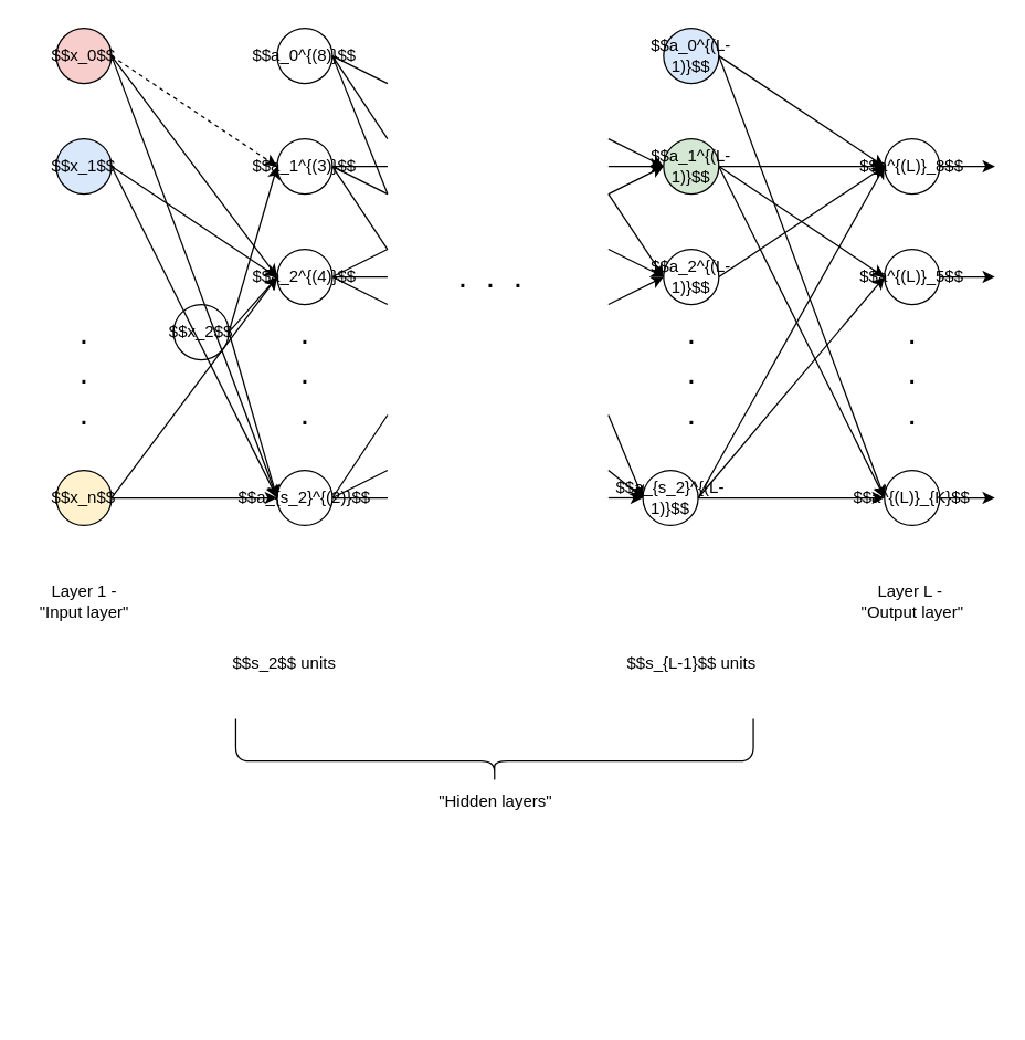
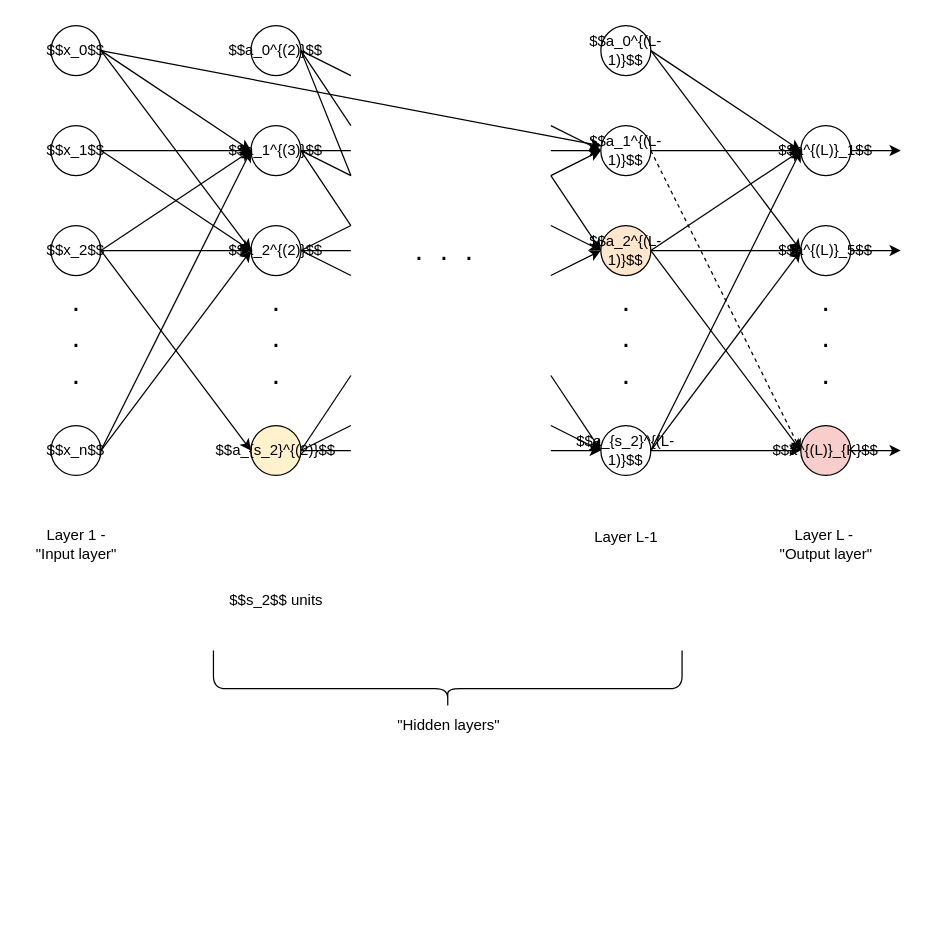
- <mxCell id="2" value="$$x_0$$" style="ellipse;whiteSpace=wrap;html=1;aspect=fixed;fillColor=#f8cecc;" vertex="1" parent="1"><mxGeometry x="40" y="20" width="40" height="40" as="geometry" /></mxCell>
+ <mxCell id="2" value="$$x_0$$" style="ellipse;whiteSpace=wrap;html=1;aspect=fixed;" vertex="1" parent="1"><mxGeometry x="40" y="20" width="40" height="40" as="geometry" /></mxCell>
- <mxCell id="6" value="&lt;span&gt;$$a_0^{(8)}$$&lt;/span&gt;" style="ellipse;whiteSpace=wrap;html=1;aspect=fixed;" vertex="1" parent="1"><mxGeometry x="200" y="20" width="40" height="40" as="geometry" /></mxCell>
+ <mxCell id="6" value="&lt;span&gt;$$a_0^{(2)}$$&lt;/span&gt;" style="ellipse;whiteSpace=wrap;html=1;aspect=fixed;" vertex="1" parent="1"><mxGeometry x="200" y="20" width="40" height="40" as="geometry" /></mxCell>
- <mxCell id="41" value="&lt;span&gt;$$a_0^{(L-1)}$$&lt;/span&gt;" style="ellipse;whiteSpace=wrap;html=1;aspect=fixed;fillColor=#dae8fc;" vertex="1" parent="1"><mxGeometry x="480" y="20" width="40" height="40" as="geometry" /></mxCell>
+ <mxCell id="41" value="&lt;span&gt;$$a_0^{(L-1)}$$&lt;/span&gt;" style="ellipse;whiteSpace=wrap;html=1;aspect=fixed;" vertex="1" parent="1"><mxGeometry x="480" y="20" width="40" height="40" as="geometry" /></mxCell>
- <mxCell id="12" value="" style="endArrow=classic;html=1;exitX=1;exitY=0.5;exitDx=0;exitDy=0;entryX=0;entryY=0.5;entryDx=0;entryDy=0;dashed=1;" edge="1" parent="1" source="2" target="7"><mxGeometry width="50" height="50" relative="1" as="geometry"><mxPoint x="360" y="250" as="sourcePoint" /><mxPoint x="410" y="200" as="targetPoint" /></mxGeometry></mxCell>
+ <mxCell id="12" value="" style="endArrow=classic;html=1;exitX=1;exitY=0.5;exitDx=0;exitDy=0;entryX=0;entryY=0.5;entryDx=0;entryDy=0;" edge="1" parent="1" source="2" target="7"><mxGeometry width="50" height="50" relative="1" as="geometry"><mxPoint x="360" y="250" as="sourcePoint" /><mxPoint x="410" y="200" as="targetPoint" /></mxGeometry></mxCell>
- <mxCell id="71" value="" style="endArrow=classic;html=1;exitX=1;exitY=0.5;exitDx=0;exitDy=0;entryX=0;entryY=0.5;entryDx=0;entryDy=0;" edge="1" parent="1" source="41" target="59"><mxGeometry width="50" height="50" relative="1" as="geometry"><mxPoint x="570" y="170" as="sourcePoint" /><mxPoint x="690" y="170" as="targetPoint" /></mxGeometry></mxCell>
+ <mxCell id="68" value="" style="endArrow=classic;html=1;exitX=1;exitY=0.5;exitDx=0;exitDy=0;entryX=0;entryY=0.5;entryDx=0;entryDy=0;" edge="1" parent="1" source="41" target="57"><mxGeometry width="50" height="50" relative="1" as="geometry"><mxPoint x="540" y="140" as="sourcePoint" /><mxPoint x="660" y="140" as="targetPoint" /></mxGeometry></mxCell>
- <mxCell id="3" value="&lt;span&gt;$$x_1$$&lt;/span&gt;" style="ellipse;whiteSpace=wrap;html=1;aspect=fixed;fillColor=#dae8fc;" vertex="1" parent="1"><mxGeometry x="40" y="100" width="40" height="40" as="geometry" /></mxCell>
+ <mxCell id="3" value="&lt;span&gt;$$x_1$$&lt;/span&gt;" style="ellipse;whiteSpace=wrap;html=1;aspect=fixed;" vertex="1" parent="1"><mxGeometry x="40" y="100" width="40" height="40" as="geometry" /></mxCell>
+ <mxCell id="13" value="" style="endArrow=classic;html=1;exitX=1;exitY=0.5;exitDx=0;exitDy=0;entryX=0;entryY=0.5;entryDx=0;entryDy=0;" edge="1" parent="1" source="3" target="7"><mxGeometry width="50" height="50" relative="1" as="geometry"><mxPoint x="90" y="50" as="sourcePoint" /><mxPoint x="210" y="130" as="targetPoint" /></mxGeometry></mxCell>
- <mxCell id="42" value="&lt;span&gt;$$a_1^{(L-1)}$$&lt;/span&gt;" style="ellipse;whiteSpace=wrap;html=1;aspect=fixed;fillColor=#d5e8d4;" vertex="1" parent="1"><mxGeometry x="480" y="100" width="40" height="40" as="geometry" /></mxCell>
+ <mxCell id="42" value="&lt;span&gt;$$a_1^{(L-1)}$$&lt;/span&gt;" style="ellipse;whiteSpace=wrap;html=1;aspect=fixed;" vertex="1" parent="1"><mxGeometry x="480" y="100" width="40" height="40" as="geometry" /></mxCell>
- <mxCell id="11" value="$$a^{(L)}_8$$" style="ellipse;whiteSpace=wrap;html=1;aspect=fixed;" vertex="1" parent="1"><mxGeometry x="640" y="100" width="40" height="40" as="geometry" /></mxCell>
+ <mxCell id="11" value="$$a^{(L)}_1$$" style="ellipse;whiteSpace=wrap;html=1;aspect=fixed;" vertex="1" parent="1"><mxGeometry x="640" y="100" width="40" height="40" as="geometry" /></mxCell>
- <mxCell id="69" value="" style="endArrow=classic;html=1;exitX=1;exitY=0.5;exitDx=0;exitDy=0;entryX=0;entryY=0.5;entryDx=0;entryDy=0;" edge="1" parent="1" source="42" target="57"><mxGeometry width="50" height="50" relative="1" as="geometry"><mxPoint x="550" y="150" as="sourcePoint" /><mxPoint x="670" y="150" as="targetPoint" /></mxGeometry></mxCell>
- <mxCell id="72" value="" style="endArrow=classic;html=1;exitX=1;exitY=0.5;exitDx=0;exitDy=0;entryX=0;entryY=0.5;entryDx=0;entryDy=0;" edge="1" parent="1" source="42" target="59"><mxGeometry width="50" height="50" relative="1" as="geometry"><mxPoint x="580" y="180" as="sourcePoint" /><mxPoint x="700" y="180" as="targetPoint" /></mxGeometry></mxCell>
+ <mxCell id="72" value="" style="endArrow=classic;html=1;exitX=1;exitY=0.5;exitDx=0;exitDy=0;entryX=0;entryY=0.5;entryDx=0;entryDy=0;dashed=1;" edge="1" parent="1" source="42" target="59"><mxGeometry width="50" height="50" relative="1" as="geometry"><mxPoint x="580" y="180" as="sourcePoint" /><mxPoint x="700" y="180" as="targetPoint" /></mxGeometry></mxCell>
- <mxCell id="8" value="&lt;span&gt;$$a_2^{(4)}$$&lt;/span&gt;" style="ellipse;whiteSpace=wrap;html=1;aspect=fixed;" vertex="1" parent="1"><mxGeometry x="200" y="180" width="40" height="40" as="geometry" /></mxCell>
+ <mxCell id="8" value="&lt;span&gt;$$a_2^{(2)}$$&lt;/span&gt;" style="ellipse;whiteSpace=wrap;html=1;aspect=fixed;" vertex="1" parent="1"><mxGeometry x="200" y="180" width="40" height="40" as="geometry" /></mxCell>
- <mxCell id="43" value="&lt;span&gt;$$a_2^{(L-1)}$$&lt;/span&gt;" style="ellipse;whiteSpace=wrap;html=1;aspect=fixed;" vertex="1" parent="1"><mxGeometry x="480" y="180" width="40" height="40" as="geometry" /></mxCell>
+ <mxCell id="43" value="&lt;span&gt;$$a_2^{(L-1)}$$&lt;/span&gt;" style="ellipse;whiteSpace=wrap;html=1;aspect=fixed;fillColor=#ffe6cc;" vertex="1" parent="1"><mxGeometry x="480" y="180" width="40" height="40" as="geometry" /></mxCell>
+ <mxCell id="67" value="" style="endArrow=classic;html=1;exitX=1;exitY=0.5;exitDx=0;exitDy=0;entryX=0;entryY=0.5;entryDx=0;entryDy=0;" edge="1" parent="1" source="43" target="57"><mxGeometry width="50" height="50" relative="1" as="geometry"><mxPoint x="530" y="130" as="sourcePoint" /><mxPoint x="650" y="130" as="targetPoint" /></mxGeometry></mxCell>
- <mxCell id="21" value="" style="endArrow=classic;html=1;exitX=1;exitY=0.5;exitDx=0;exitDy=0;entryX=0;entryY=0.5;entryDx=0;entryDy=0;" edge="1" parent="1" source="3" target="9"><mxGeometry width="50" height="50" relative="1" as="geometry"><mxPoint x="170" y="130" as="sourcePoint" /><mxPoint x="290" y="210" as="targetPoint" /></mxGeometry></mxCell>
+ <mxCell id="15" value="" style="endArrow=classic;html=1;exitX=1;exitY=0.5;exitDx=0;exitDy=0;entryX=0;entryY=0.5;entryDx=0;entryDy=0;" edge="1" parent="1" source="5" target="7"><mxGeometry width="50" height="50" relative="1" as="geometry"><mxPoint x="110" y="70" as="sourcePoint" /><mxPoint x="230" y="150" as="targetPoint" /></mxGeometry></mxCell>
- <mxCell id="4" value="&lt;span&gt;$$x_2$$&lt;/span&gt;" style="ellipse;whiteSpace=wrap;html=1;aspect=fixed;" vertex="1" parent="1"><mxGeometry x="125" y="220" width="40" height="40" as="geometry" /></mxCell>
+ <mxCell id="4" value="&lt;span&gt;$$x_2$$&lt;/span&gt;" style="ellipse;whiteSpace=wrap;html=1;aspect=fixed;" vertex="1" parent="1"><mxGeometry x="40" y="180" width="40" height="40" as="geometry" /></mxCell>
- <mxCell id="17" value="" style="endArrow=classic;html=1;exitX=1;exitY=0.5;exitDx=0;exitDy=0;entryX=0;entryY=0.5;entryDx=0;entryDy=0;" edge="1" parent="1" source="2" target="9"><mxGeometry width="50" height="50" relative="1" as="geometry"><mxPoint x="130" y="90" as="sourcePoint" /><mxPoint x="250" y="170" as="targetPoint" /></mxGeometry></mxCell>
+ <mxCell id="17" value="" style="endArrow=classic;html=1;exitX=1;exitY=0.5;exitDx=0;exitDy=0;" edge="1" parent="1" source="2" target="42"><mxGeometry width="50" height="50" relative="1" as="geometry"><mxPoint x="130" y="90" as="sourcePoint" /><mxPoint x="250" y="170" as="targetPoint" /></mxGeometry></mxCell>
+ <mxCell id="73" value="" style="endArrow=classic;html=1;exitX=1;exitY=0.5;exitDx=0;exitDy=0;entryX=0;entryY=0.5;entryDx=0;entryDy=0;" edge="1" parent="1" source="43" target="59"><mxGeometry width="50" height="50" relative="1" as="geometry"><mxPoint x="590" y="190" as="sourcePoint" /><mxPoint x="710" y="190" as="targetPoint" /></mxGeometry></mxCell>
- <mxCell id="5" value="&lt;span&gt;$$x_n$$&lt;/span&gt;" style="ellipse;whiteSpace=wrap;html=1;aspect=fixed;fillColor=#fff2cc;" vertex="1" parent="1"><mxGeometry x="40" y="340" width="40" height="40" as="geometry" /></mxCell>
+ <mxCell id="5" value="&lt;span&gt;$$x_n$$&lt;/span&gt;" style="ellipse;whiteSpace=wrap;html=1;aspect=fixed;" vertex="1" parent="1"><mxGeometry x="40" y="340" width="40" height="40" as="geometry" /></mxCell>
- <mxCell id="23" value="" style="endArrow=classic;html=1;exitX=1;exitY=0.5;exitDx=0;exitDy=0;entryX=0;entryY=0.5;entryDx=0;entryDy=0;" edge="1" parent="1" source="5" target="9"><mxGeometry width="50" height="50" relative="1" as="geometry"><mxPoint x="190" y="150" as="sourcePoint" /><mxPoint x="310" y="230" as="targetPoint" /></mxGeometry></mxCell>
- <mxCell id="9" value="&lt;span&gt;$$a_{s_2}^{(2)}$$&lt;/span&gt;" style="ellipse;whiteSpace=wrap;html=1;aspect=fixed;" vertex="1" parent="1"><mxGeometry x="200" y="340" width="40" height="40" as="geometry" /></mxCell>
+ <mxCell id="9" value="&lt;span&gt;$$a_{s_2}^{(2)}$$&lt;/span&gt;" style="ellipse;whiteSpace=wrap;html=1;aspect=fixed;fillColor=#fff2cc;" vertex="1" parent="1"><mxGeometry x="200" y="340" width="40" height="40" as="geometry" /></mxCell>
- <mxCell id="44" value="&lt;span&gt;$$a_{s_2}^{(L-1)}$$&lt;/span&gt;" style="ellipse;whiteSpace=wrap;html=1;aspect=fixed;" vertex="1" parent="1"><mxGeometry x="465" y="340" width="40" height="40" as="geometry" /></mxCell>
+ <mxCell id="44" value="&lt;span&gt;$$a_{s_2}^{(L-1)}$$&lt;/span&gt;" style="ellipse;whiteSpace=wrap;html=1;aspect=fixed;" vertex="1" parent="1"><mxGeometry x="480" y="340" width="40" height="40" as="geometry" /></mxCell>
- <mxCell id="59" value="$$a^{(L)}_{K}$$" style="ellipse;whiteSpace=wrap;html=1;aspect=fixed;" vertex="1" parent="1"><mxGeometry x="640" y="340" width="40" height="40" as="geometry" /></mxCell>
+ <mxCell id="59" value="$$a^{(L)}_{K}$$" style="ellipse;whiteSpace=wrap;html=1;aspect=fixed;fillColor=#f8cecc;" vertex="1" parent="1"><mxGeometry x="640" y="340" width="40" height="40" as="geometry" /></mxCell>
+ <mxCell id="45" value="Layer L-1" style="text;html=1;align=center;verticalAlign=middle;resizable=0;points=[];autosize=1;" vertex="1" parent="1"><mxGeometry x="465" y="420" width="70" height="20" as="geometry" /></mxCell>
- <mxCell id="27" value="$$s_2$$ units" style="text;html=1;align=center;verticalAlign=middle;resizable=0;points=[];autosize=1;" vertex="1" parent="1"><mxGeometry x="160" y="470" width="90" height="20" as="geometry" /></mxCell>
+ <mxCell id="27" value="$$s_2$$ units" style="text;html=1;align=center;verticalAlign=middle;resizable=0;points=[];autosize=1;" vertex="1" parent="1"><mxGeometry x="175" y="470" width="90" height="20" as="geometry" /></mxCell>
- <mxCell id="46" value="$$s_{L-1}$$ units" style="text;html=1;align=center;verticalAlign=middle;resizable=0;points=[];autosize=1;" vertex="1" parent="1"><mxGeometry x="445" y="470" width="110" height="20" as="geometry" /></mxCell>
